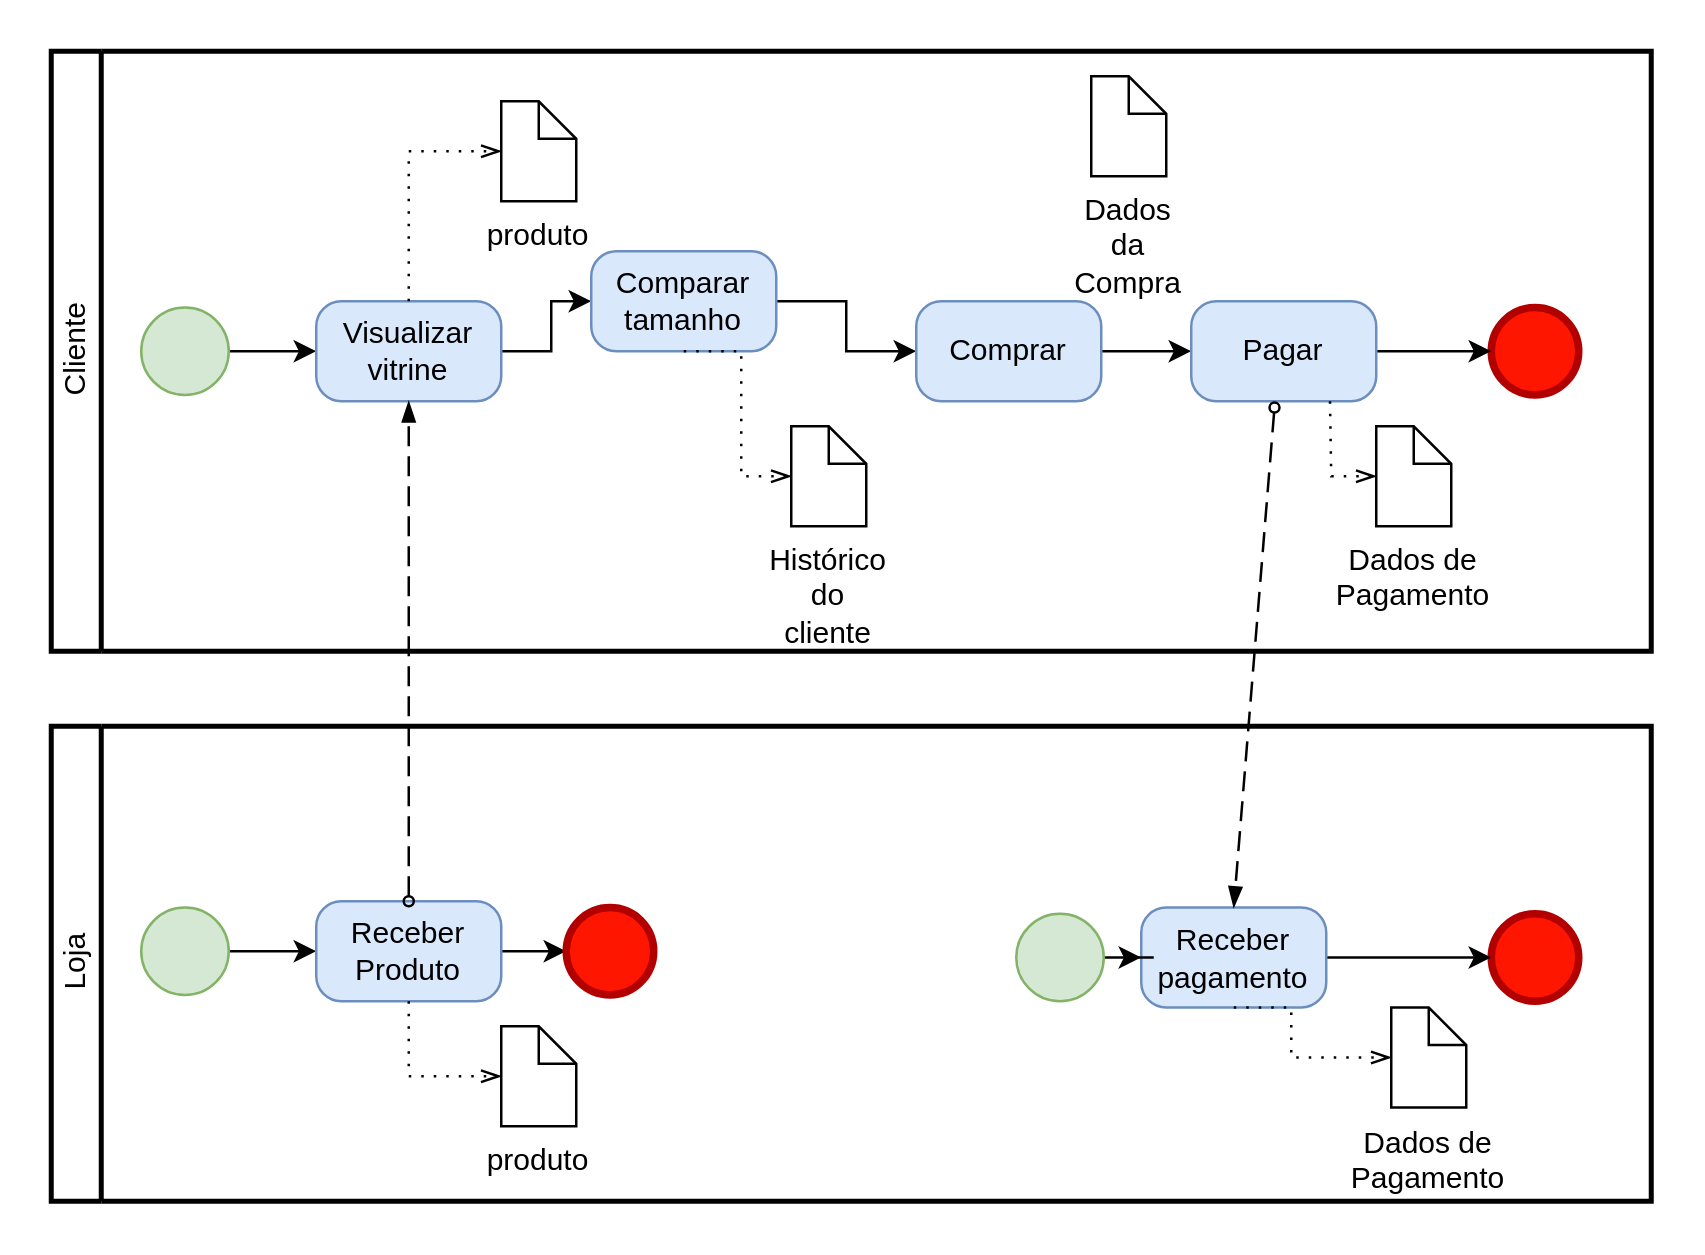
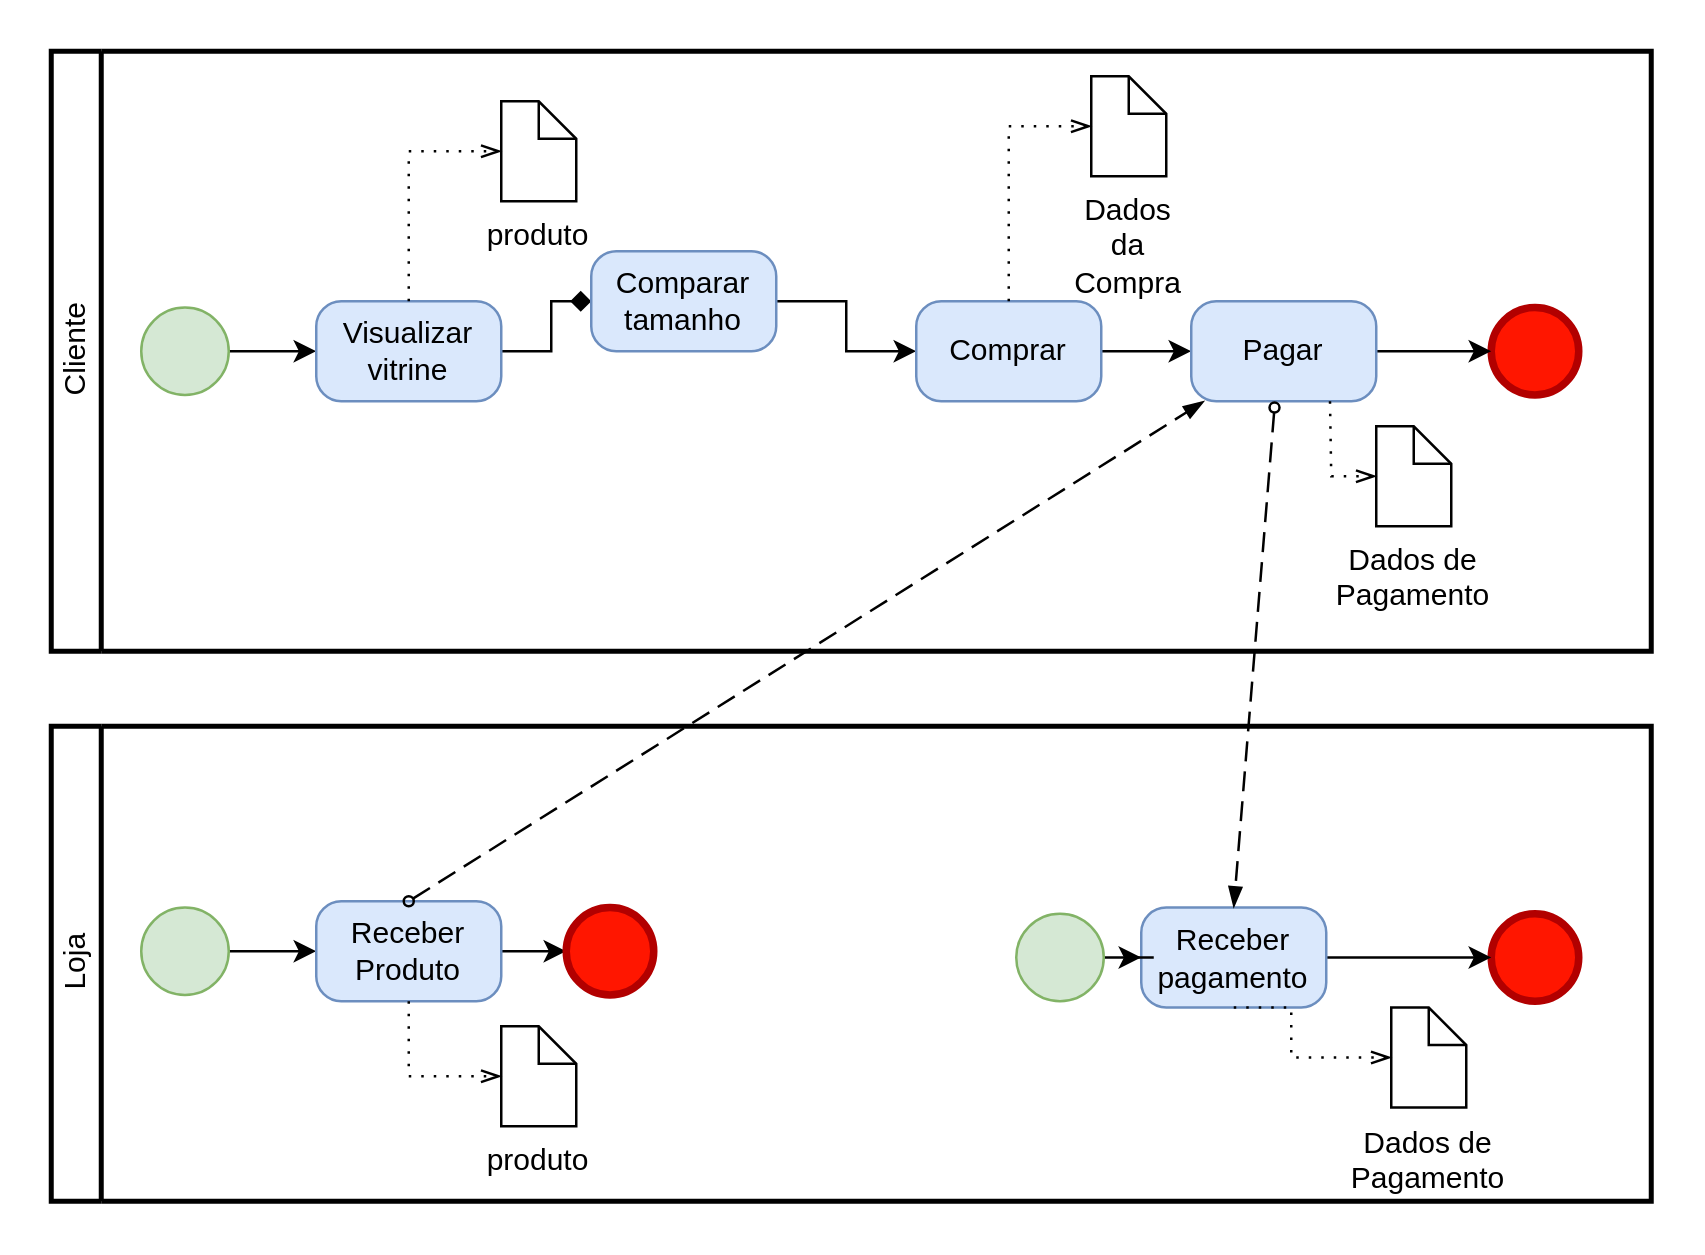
+ <mxCell id="20" value="" style="edgeStyle=elbowEdgeStyle;fontSize=12;html=1;endFill=0;startFill=0;endSize=6;startSize=6;dashed=1;dashPattern=1 4;endArrow=openThin;startArrow=none;rounded=0;exitX=0.5;exitY=0;exitDx=0;exitDy=0;exitPerimeter=0;entryX=0;entryY=0.5;entryDx=0;entryDy=0;entryPerimeter=0;" edge="1" parent="2" source="11" target="17"><mxGeometry width="160" relative="1" as="geometry"><mxPoint x="153" y="110" as="sourcePoint" /><mxPoint x="190" y="50" as="targetPoint" /><Array as="points"><mxPoint x="383" y="80" /></Array></mxGeometry></mxCell>
- <mxCell id="6" value="" style="edgeStyle=orthogonalEdgeStyle;rounded=0;orthogonalLoop=1;jettySize=auto;html=1;" edge="1" parent="2" source="7" target="9"><mxGeometry relative="1" as="geometry" /></mxCell>
+ <mxCell id="6" value="" style="edgeStyle=orthogonalEdgeStyle;rounded=0;orthogonalLoop=1;jettySize=auto;html=1;endArrow=diamond;" edge="1" parent="2" source="7" target="9"><mxGeometry relative="1" as="geometry" /></mxCell>
- <mxCell id="16" value="" style="edgeStyle=elbowEdgeStyle;fontSize=12;html=1;endFill=0;startFill=0;endSize=6;startSize=6;dashed=1;dashPattern=1 4;endArrow=openThin;startArrow=none;rounded=0;exitX=0.5;exitY=1;exitDx=0;exitDy=0;exitPerimeter=0;entryX=0;entryY=0.5;entryDx=0;entryDy=0;entryPerimeter=0;" edge="1" parent="2" source="9" target="15"><mxGeometry width="160" relative="1" as="geometry"><mxPoint x="153" y="80" as="sourcePoint" /><mxPoint x="186" y="40" as="targetPoint" /><Array as="points"><mxPoint x="276" y="140" /></Array></mxGeometry></mxCell>
- <mxCell id="15" value="Histórico do cliente" style="shape=mxgraph.bpmn.data;labelPosition=center;verticalLabelPosition=bottom;align=center;verticalAlign=top;whiteSpace=wrap;size=15;html=1;" vertex="1" parent="2"><mxGeometry x="296" y="150" width="30" height="40" as="geometry" /></mxCell>
- <mxCell id="39" value="" style="dashed=1;dashPattern=8 4;endArrow=blockThin;endFill=1;startArrow=oval;startFill=0;endSize=6;startSize=4;rounded=0;exitX=0.5;exitY=0;exitDx=0;exitDy=0;exitPerimeter=0;entryX=0.5;entryY=1;entryDx=0;entryDy=0;entryPerimeter=0;" edge="1" parent="1" source="28" target="7"><mxGeometry width="160" relative="1" as="geometry"><mxPoint x="236" y="300" as="sourcePoint" /><mxPoint x="396" y="300" as="targetPoint" /></mxGeometry></mxCell>
+ <mxCell id="39" value="" style="dashed=1;dashPattern=8 4;endArrow=blockThin;endFill=1;startArrow=oval;startFill=0;endSize=6;startSize=4;rounded=0;exitX=0.5;exitY=0;exitDx=0;exitDy=0;exitPerimeter=0;" edge="1" parent="1" source="28" target="13"><mxGeometry width="160" relative="1" as="geometry"><mxPoint x="236" y="300" as="sourcePoint" /><mxPoint x="396" y="300" as="targetPoint" /></mxGeometry></mxCell>
